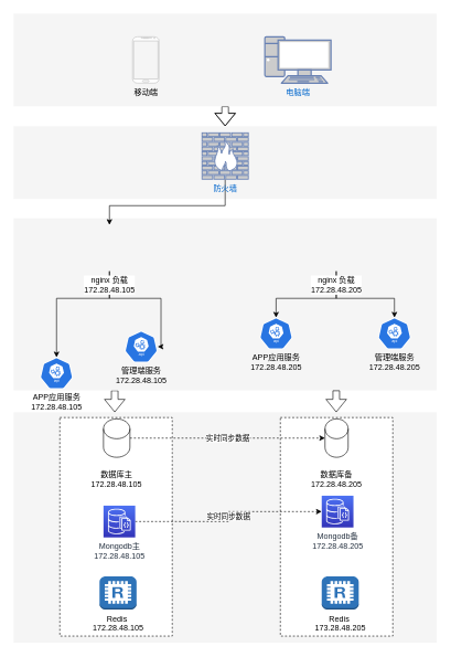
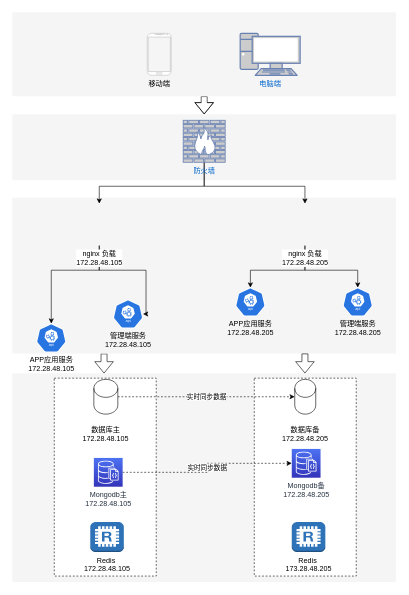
- <mxCell id="8" value="移动端" style="verticalLabelPosition=bottom;verticalAlign=top;html=1;shadow=0;dashed=0;strokeWidth=1;shape=mxgraph.android.phone2;strokeColor=#c0c0c0;" parent="1" vertex="1"><mxGeometry x="200" y="55" width="40" height="70" as="geometry" /></mxCell>
+ <mxCell id="8" value="移动端" style="verticalLabelPosition=bottom;verticalAlign=top;html=1;shadow=0;dashed=0;strokeWidth=1;shape=mxgraph.android.phone2;strokeColor=#c0c0c0;" parent="1" vertex="1"><mxGeometry x="245" y="55" width="40" height="70" as="geometry" /></mxCell>
+ <mxCell id="11" style="edgeStyle=orthogonalEdgeStyle;rounded=0;orthogonalLoop=1;jettySize=auto;html=1;" parent="1" source="12" target="25" edge="1"><mxGeometry relative="1" as="geometry"><Array as="points"><mxPoint x="340" y="310" /><mxPoint x="508" y="310" /></Array></mxGeometry></mxCell>
